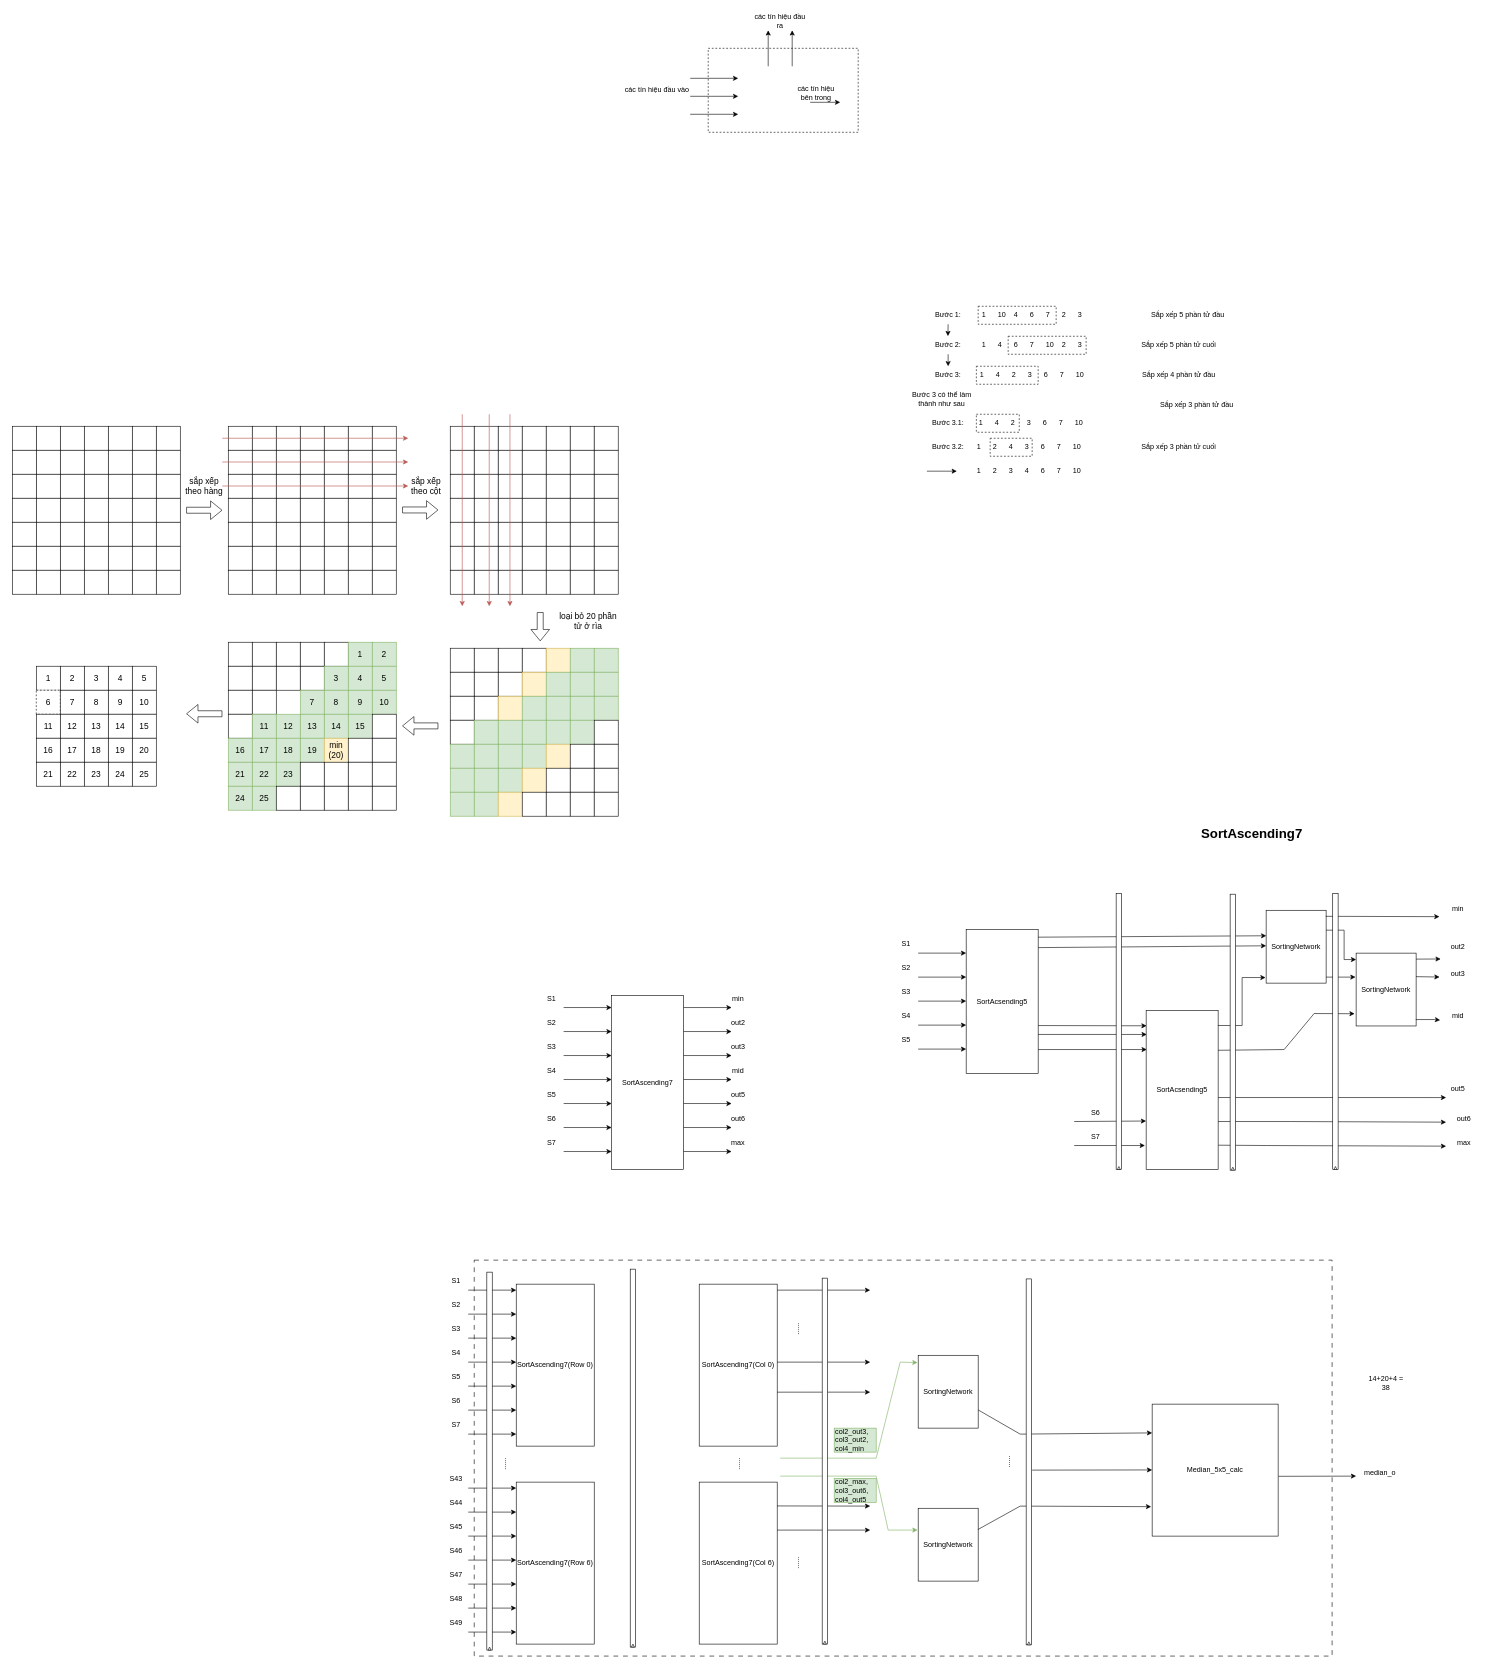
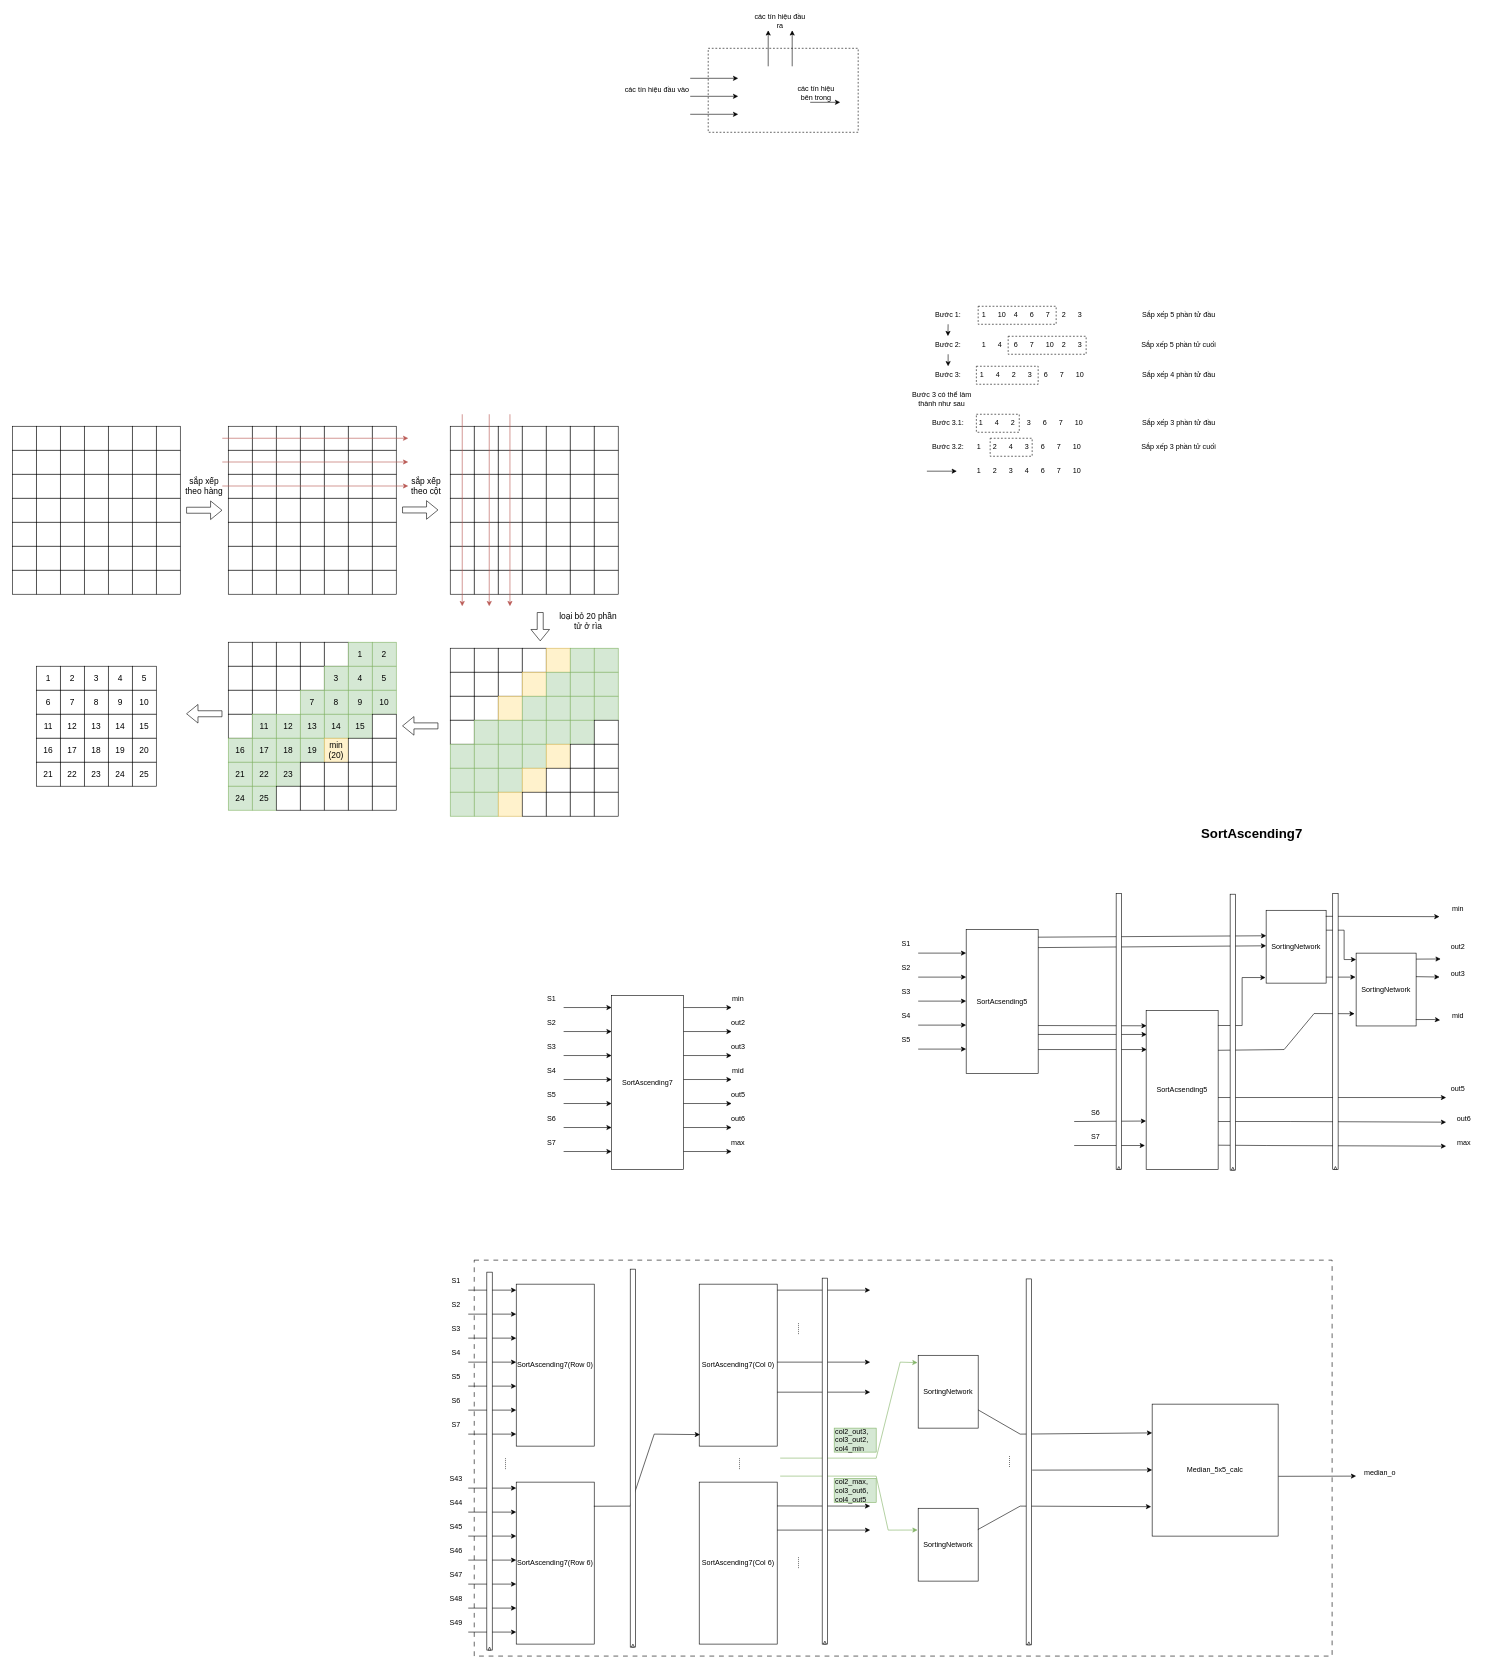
- <mxCell id="440" value="Sắp xếp 5 phần tử đầu" style="text;html=1;align=center;verticalAlign=middle;whiteSpace=wrap;rounded=0;" parent="1" vertex="1"><mxGeometry x="1914" y="510" width="131" height="30" as="geometry" /></mxCell>
+ <mxCell id="440" value="Sắp xếp 5 phần tử đầu" style="text;html=1;align=center;verticalAlign=middle;whiteSpace=wrap;rounded=0;" parent="1" vertex="1"><mxGeometry x="1899" y="510" width="131" height="30" as="geometry" /></mxCell>
- <mxCell id="451" value="Sắp xếp 3 phần tử đầu" style="text;html=1;align=center;verticalAlign=middle;whiteSpace=wrap;rounded=0;" parent="1" vertex="1"><mxGeometry x="1929" y="660" width="131" height="30" as="geometry" /></mxCell>
+ <mxCell id="451" value="Sắp xếp 3 phần tử đầu" style="text;html=1;align=center;verticalAlign=middle;whiteSpace=wrap;rounded=0;" parent="1" vertex="1"><mxGeometry x="1899" y="690" width="131" height="30" as="geometry" /></mxCell>
- <mxCell id="415" value="6" style="rounded=0;whiteSpace=wrap;html=1;fontSize=14;dashed=1;" parent="1" vertex="1"><mxGeometry x="60" y="1150" width="40" height="40" as="geometry" /></mxCell>
+ <mxCell id="415" value="6" style="rounded=0;whiteSpace=wrap;html=1;fontSize=14;" parent="1" vertex="1"><mxGeometry x="60" y="1150" width="40" height="40" as="geometry" /></mxCell>
- <mxCell id="151" value="14+20+4 = 38" style="text;html=1;align=center;verticalAlign=middle;whiteSpace=wrap;rounded=0;" parent="1" vertex="1"><mxGeometry x="2280" y="2290" width="60" height="30" as="geometry" /></mxCell>
+ <mxCell id="44" value="" style="endArrow=classic;html=1;rounded=0;exitX=0.995;exitY=0.149;exitDx=0;exitDy=0;exitPerimeter=0;entryX=0.01;entryY=0.929;entryDx=0;entryDy=0;entryPerimeter=0;" parent="1" source="26" target="42" edge="1"><mxGeometry width="50" height="50" relative="1" as="geometry"><mxPoint x="1040" y="2469.17" as="sourcePoint" /><mxPoint x="1120" y="2469.17" as="targetPoint" /><Array as="points"><mxPoint x="1050" y="2510" /><mxPoint x="1090" y="2390" /></Array></mxGeometry></mxCell>
